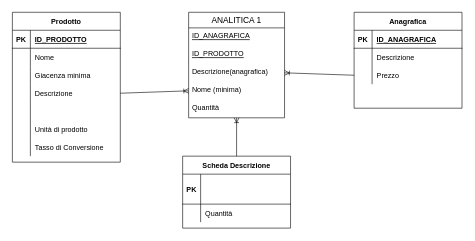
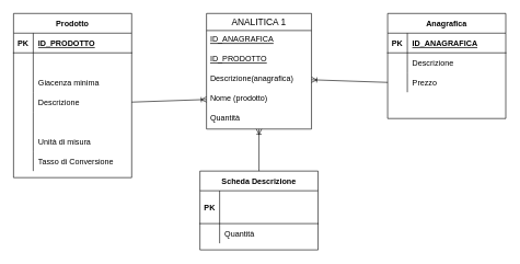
- <mxCell id="8" value="Nome" style="shape=partialRectangle;connectable=0;fillColor=none;top=0;left=0;bottom=0;right=0;align=left;spacingLeft=6;overflow=hidden;" vertex="1" parent="6"><mxGeometry x="30" width="150" height="30" as="geometry" /></mxCell>
- <mxCell id="27" value="Nome (minima)" style="text;strokeColor=none;fillColor=none;spacingLeft=4;spacingRight=4;overflow=hidden;rotatable=0;points=[[0,0.5],[1,0.5]];portConstraint=eastwest;fontSize=12;" vertex="1" parent="23"><mxGeometry y="116" width="160" height="30" as="geometry" /></mxCell>
+ <mxCell id="27" value="Nome (prodotto)" style="text;strokeColor=none;fillColor=none;spacingLeft=4;spacingRight=4;overflow=hidden;rotatable=0;points=[[0,0.5],[1,0.5]];portConstraint=eastwest;fontSize=12;" vertex="1" parent="23"><mxGeometry y="116" width="160" height="30" as="geometry" /></mxCell>
- <mxCell id="19" value="Unità di prodotto " style="shape=partialRectangle;connectable=0;fillColor=none;top=0;left=0;bottom=0;right=0;align=left;spacingLeft=6;overflow=hidden;" vertex="1" parent="17"><mxGeometry x="30" width="150" height="30" as="geometry" /></mxCell>
+ <mxCell id="19" value="Unità di misura " style="shape=partialRectangle;connectable=0;fillColor=none;top=0;left=0;bottom=0;right=0;align=left;spacingLeft=6;overflow=hidden;" vertex="1" parent="17"><mxGeometry x="30" width="150" height="30" as="geometry" /></mxCell>
